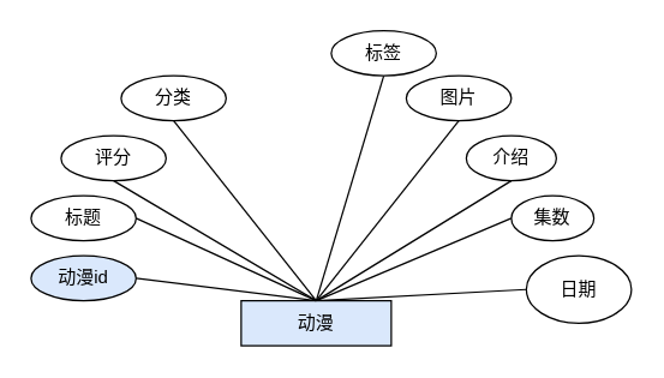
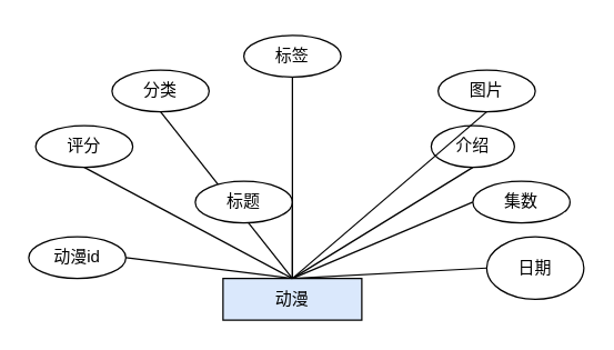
- <mxCell id="16" value="标签" style="ellipse;whiteSpace=wrap;html=1;" vertex="1" parent="1"><mxGeometry x="220" y="20" width="70" height="30" as="geometry" /></mxCell>
+ <mxCell id="16" value="标签" style="ellipse;whiteSpace=wrap;html=1;" vertex="1" parent="1"><mxGeometry x="175" y="25" width="70" height="30" as="geometry" /></mxCell>
- <mxCell id="18" value="图片" style="ellipse;whiteSpace=wrap;html=1;" vertex="1" parent="1"><mxGeometry x="270" y="50" width="70" height="30" as="geometry" /></mxCell>
+ <mxCell id="18" value="图片" style="ellipse;whiteSpace=wrap;html=1;" vertex="1" parent="1"><mxGeometry x="315" y="50" width="70" height="30" as="geometry" /></mxCell>
- <mxCell id="8" value="评分" style="ellipse;whiteSpace=wrap;html=1;" vertex="1" parent="1"><mxGeometry x="40" y="90" width="70" height="30" as="geometry" /></mxCell>
+ <mxCell id="8" value="评分" style="ellipse;whiteSpace=wrap;html=1;" vertex="1" parent="1"><mxGeometry x="25" y="90" width="70" height="30" as="geometry" /></mxCell>
- <mxCell id="5" value="标题" style="ellipse;whiteSpace=wrap;html=1;" vertex="1" parent="1"><mxGeometry x="20" y="130" width="70" height="30" as="geometry" /></mxCell>
+ <mxCell id="5" value="标题" style="ellipse;whiteSpace=wrap;html=1;" vertex="1" parent="1"><mxGeometry x="140" y="130" width="70" height="30" as="geometry" /></mxCell>
- <mxCell id="10" value="集数" style="ellipse;whiteSpace=wrap;html=1;" vertex="1" parent="1"><mxGeometry x="340" y="130" width="55" height="30" as="geometry" /></mxCell>
+ <mxCell id="10" value="集数" style="ellipse;whiteSpace=wrap;html=1;" vertex="1" parent="1"><mxGeometry x="340" y="130" width="70" height="30" as="geometry" /></mxCell>
- <mxCell id="6" value="动漫id" style="ellipse;whiteSpace=wrap;html=1;fillColor=#dae8fc;" vertex="1" parent="1"><mxGeometry x="20" y="170" width="70" height="30" as="geometry" /></mxCell>
+ <mxCell id="6" value="动漫id" style="ellipse;whiteSpace=wrap;html=1;" vertex="1" parent="1"><mxGeometry x="20" y="170" width="70" height="30" as="geometry" /></mxCell>
